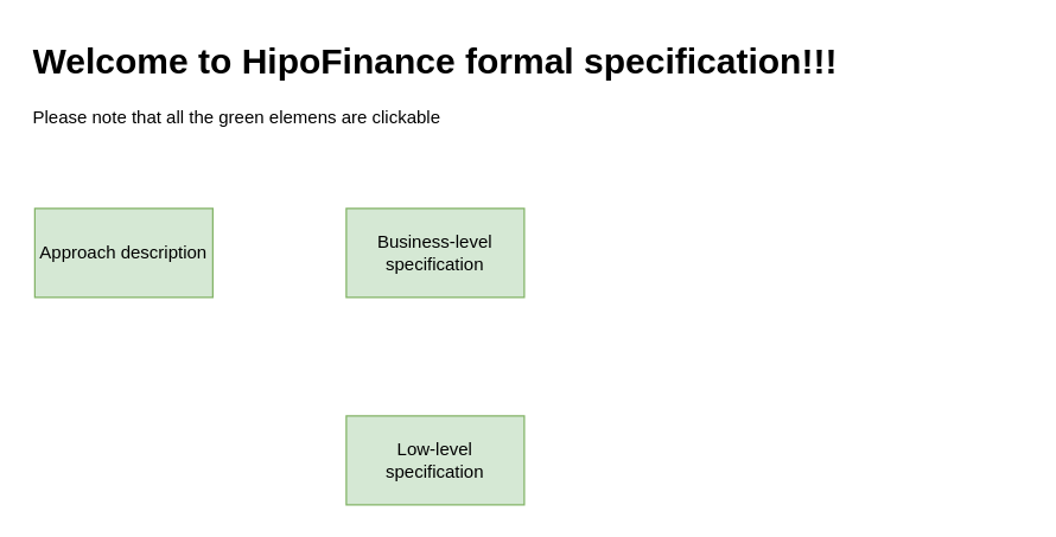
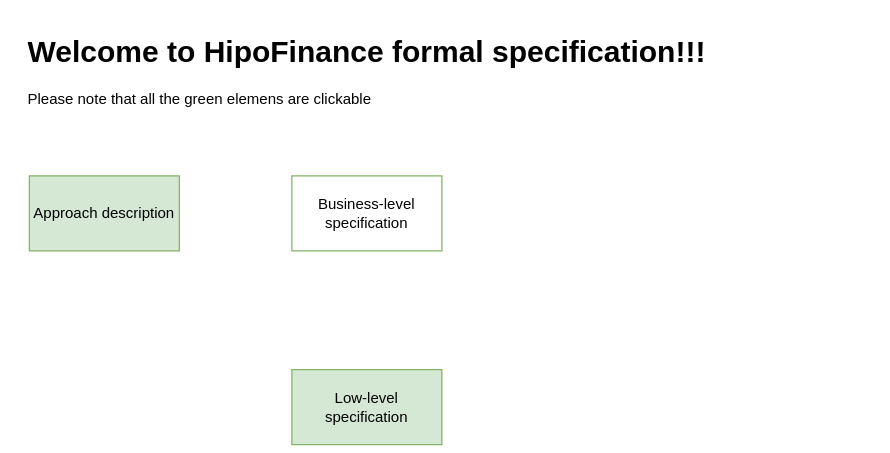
- <mxCell id="4" value="Business-level specification" style="rounded=0;whiteSpace=wrap;html=1;fillColor=#d5e8d4;strokeColor=#82b366;" parent="1" vertex="1"><mxGeometry x="233" y="140" width="120" height="60" as="geometry" /></mxCell>
+ <mxCell id="4" value="Business-level specification" style="rounded=0;whiteSpace=wrap;html=1;fillColor=#ffffff;strokeColor=#82b366;" parent="1" vertex="1"><mxGeometry x="233" y="140" width="120" height="60" as="geometry" /></mxCell>
- <mxCell id="5" value="Low-level specification" style="rounded=0;whiteSpace=wrap;html=1;fillColor=#d5e8d4;strokeColor=#82b366;" vertex="1" parent="1"><mxGeometry x="233" y="280" width="120" height="60" as="geometry" /></mxCell>
+ <mxCell id="5" value="Low-level specification" style="rounded=0;whiteSpace=wrap;html=1;fillColor=#d5e8d4;strokeColor=#82b366;" vertex="1" parent="1"><mxGeometry x="233" y="295" width="120" height="60" as="geometry" /></mxCell>
